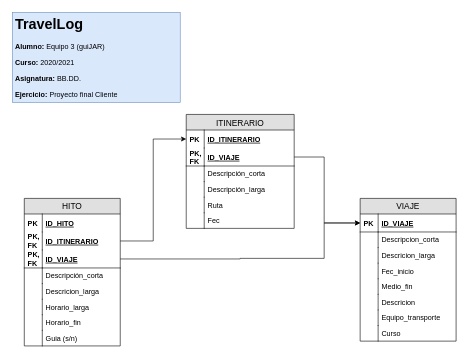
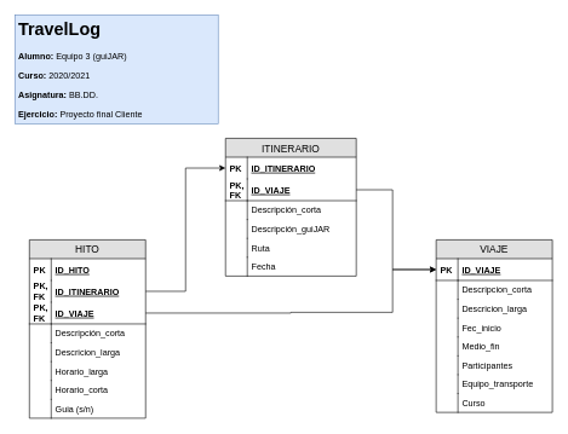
- <mxCell id="10" value="Descripción_larga" style="shape=partialRectangle;top=0;left=0;right=0;bottom=0;align=left;verticalAlign=top;fillColor=none;spacingLeft=34;spacingRight=4;overflow=hidden;rotatable=0;points=[[0,0.5],[1,0.5]];portConstraint=eastwest;dropTarget=0;fontSize=12;" parent="3" vertex="1"><mxGeometry y="112" width="180" height="26" as="geometry" /></mxCell>
+ <mxCell id="10" value="Descripción_guiJAR" style="shape=partialRectangle;top=0;left=0;right=0;bottom=0;align=left;verticalAlign=top;fillColor=none;spacingLeft=34;spacingRight=4;overflow=hidden;rotatable=0;points=[[0,0.5],[1,0.5]];portConstraint=eastwest;dropTarget=0;fontSize=12;" parent="3" vertex="1"><mxGeometry y="112" width="180" height="26" as="geometry" /></mxCell>
- <mxCell id="14" value="Fec" style="shape=partialRectangle;top=0;left=0;right=0;bottom=0;align=left;verticalAlign=top;fillColor=none;spacingLeft=34;spacingRight=4;overflow=hidden;rotatable=0;points=[[0,0.5],[1,0.5]];portConstraint=eastwest;dropTarget=0;fontSize=12;" vertex="1" parent="3"><mxGeometry y="164" width="180" height="26" as="geometry" /></mxCell>
+ <mxCell id="14" value="Fecha" style="shape=partialRectangle;top=0;left=0;right=0;bottom=0;align=left;verticalAlign=top;fillColor=none;spacingLeft=34;spacingRight=4;overflow=hidden;rotatable=0;points=[[0,0.5],[1,0.5]];portConstraint=eastwest;dropTarget=0;fontSize=12;" vertex="1" parent="3"><mxGeometry y="164" width="180" height="26" as="geometry" /></mxCell>
- <mxCell id="27" value="Descricion" style="shape=partialRectangle;top=0;left=0;right=0;bottom=0;align=left;verticalAlign=top;fillColor=none;spacingLeft=34;spacingRight=4;overflow=hidden;rotatable=0;points=[[0,0.5],[1,0.5]];portConstraint=eastwest;dropTarget=0;fontSize=12;" vertex="1" parent="16"><mxGeometry y="160" width="160" height="26" as="geometry" /></mxCell>
+ <mxCell id="27" value="Participantes" style="shape=partialRectangle;top=0;left=0;right=0;bottom=0;align=left;verticalAlign=top;fillColor=none;spacingLeft=34;spacingRight=4;overflow=hidden;rotatable=0;points=[[0,0.5],[1,0.5]];portConstraint=eastwest;dropTarget=0;fontSize=12;" vertex="1" parent="16"><mxGeometry y="160" width="160" height="26" as="geometry" /></mxCell>
- <mxCell id="47" value="Horario_fin" style="shape=partialRectangle;top=0;left=0;right=0;bottom=0;align=left;verticalAlign=top;fillColor=none;spacingLeft=34;spacingRight=4;overflow=hidden;rotatable=0;points=[[0,0.5],[1,0.5]];portConstraint=eastwest;dropTarget=0;fontSize=12;" vertex="1" parent="34"><mxGeometry y="194" width="160" height="26" as="geometry" /></mxCell>
+ <mxCell id="47" value="Horario_corta" style="shape=partialRectangle;top=0;left=0;right=0;bottom=0;align=left;verticalAlign=top;fillColor=none;spacingLeft=34;spacingRight=4;overflow=hidden;rotatable=0;points=[[0,0.5],[1,0.5]];portConstraint=eastwest;dropTarget=0;fontSize=12;" vertex="1" parent="34"><mxGeometry y="194" width="160" height="26" as="geometry" /></mxCell>
